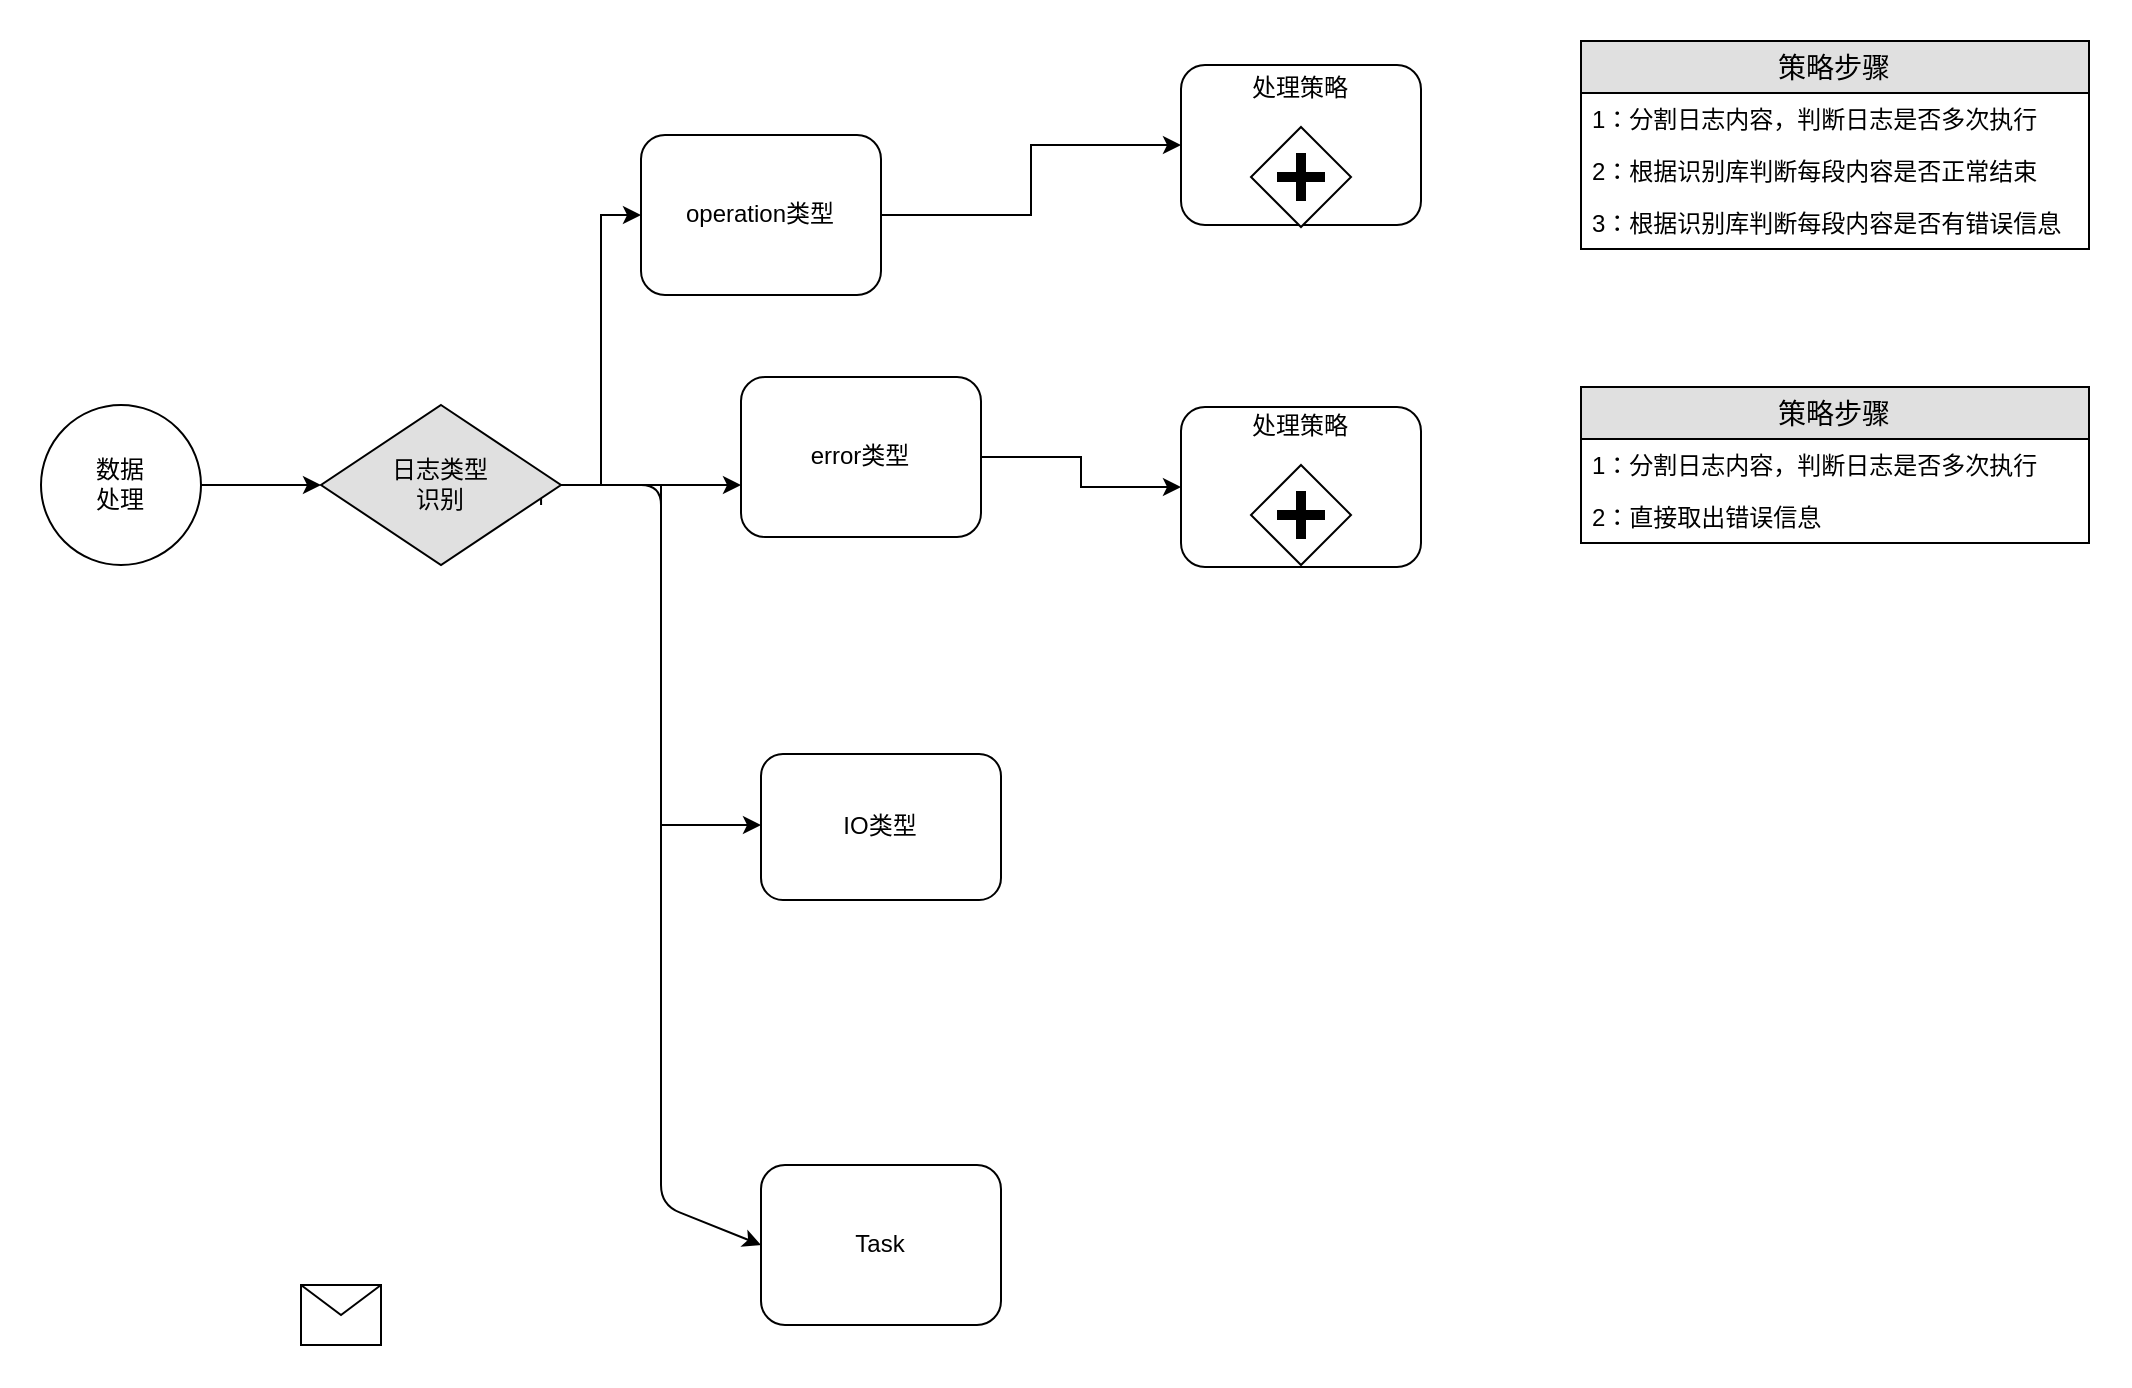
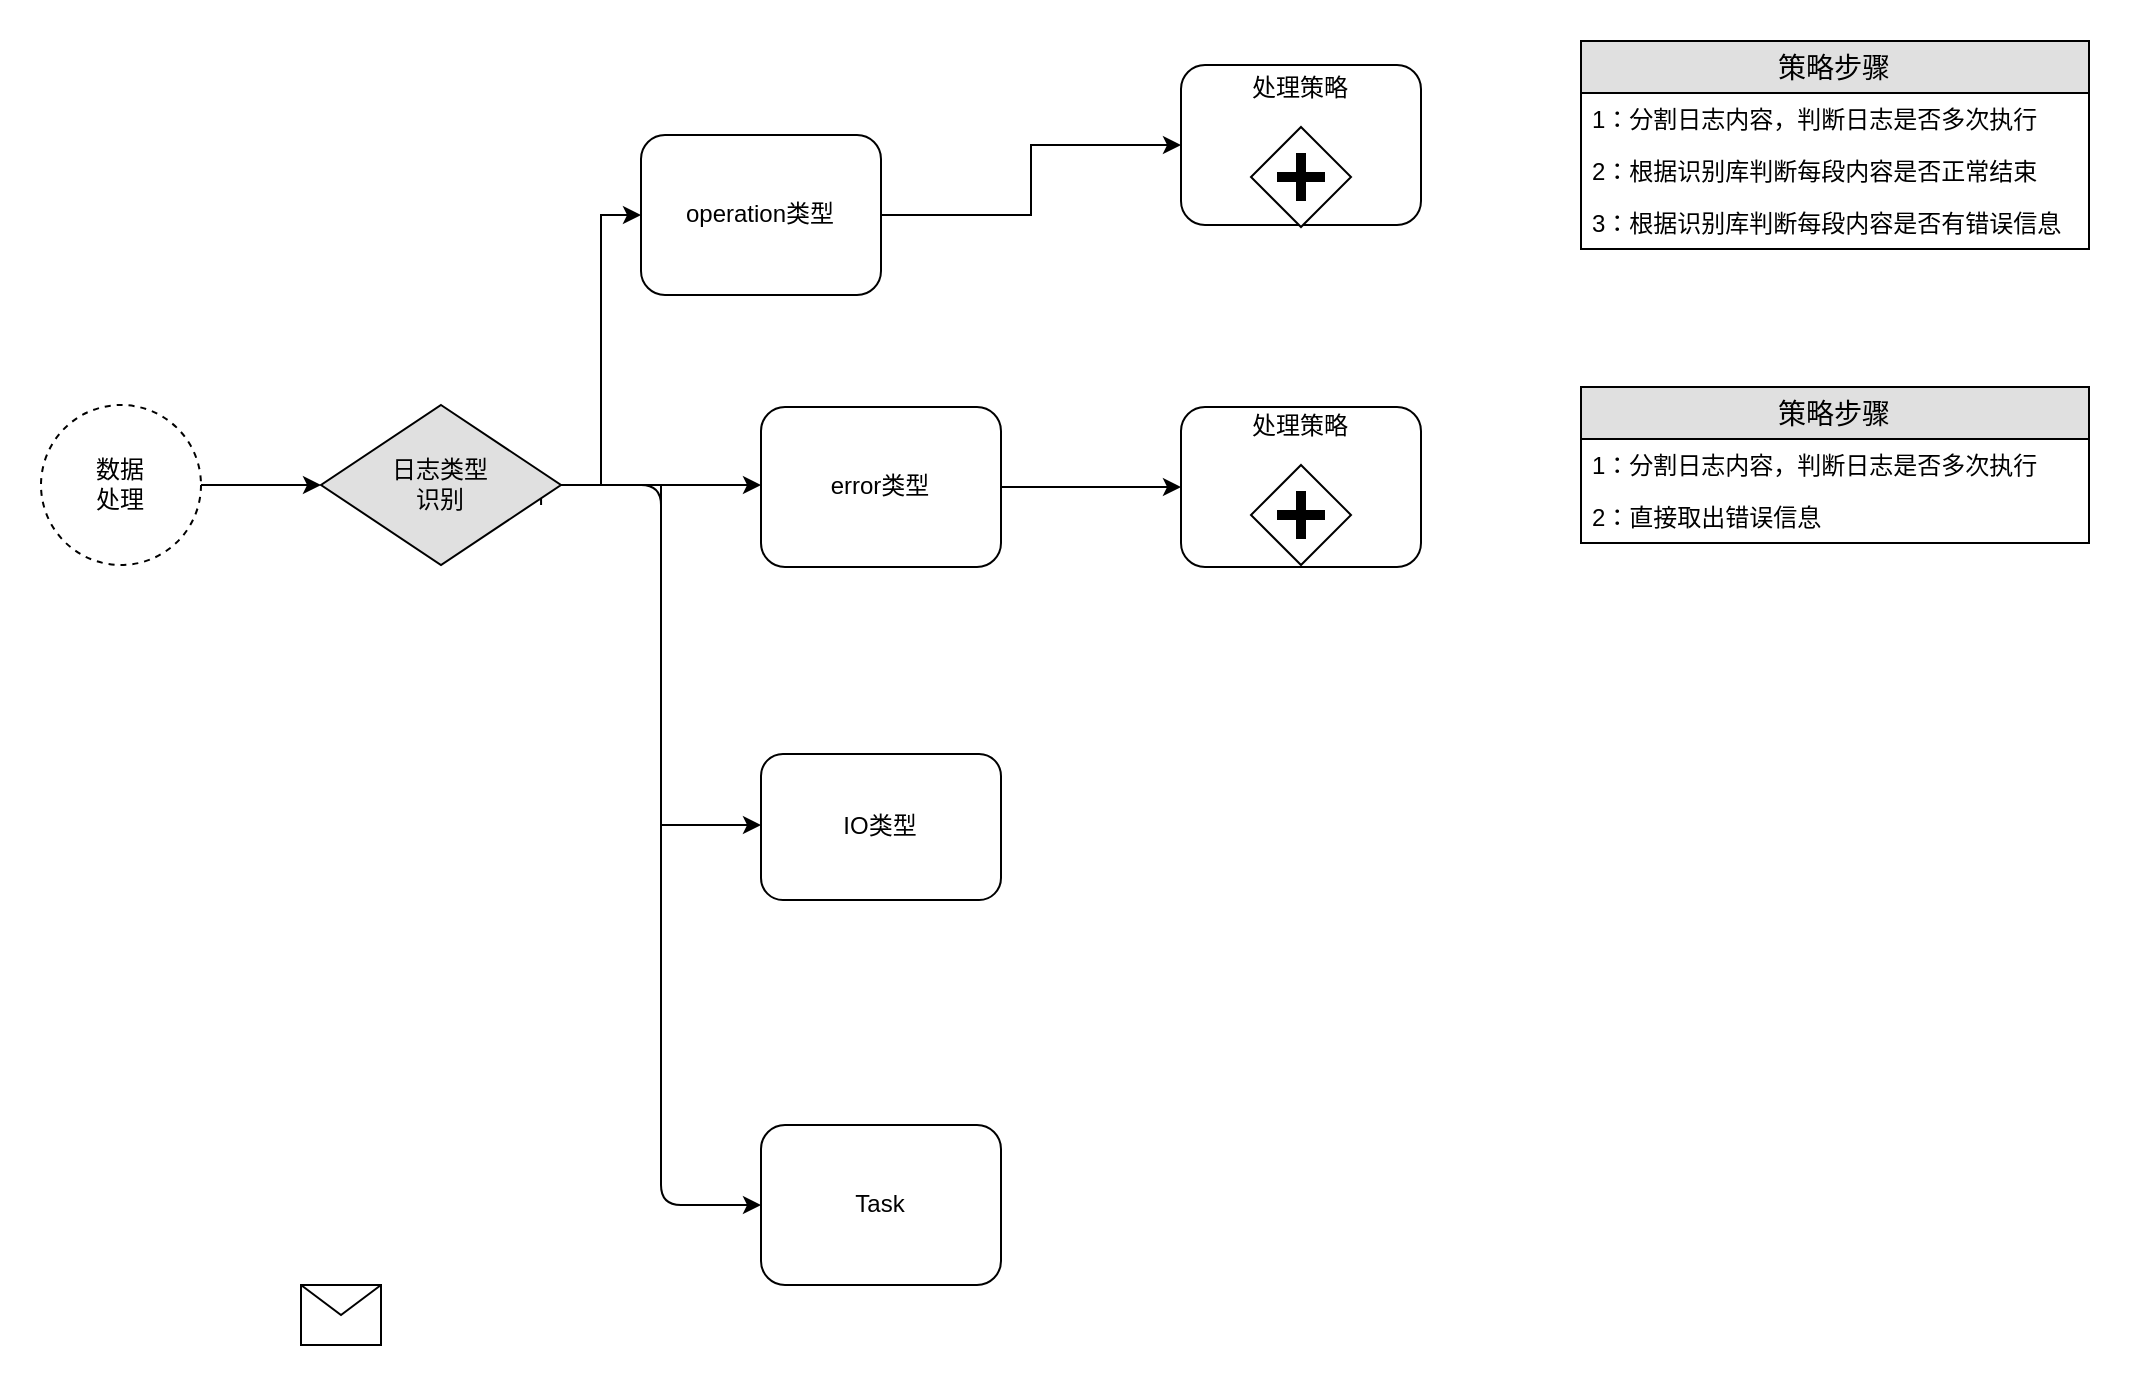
- <mxCell id="4" value="error类型" style="shape=ext;rounded=1;html=1;whiteSpace=wrap;" parent="1" vertex="1"><mxGeometry x="370" y="188" width="120" height="80" as="geometry" /></mxCell>
+ <mxCell id="4" value="error类型" style="shape=ext;rounded=1;html=1;whiteSpace=wrap;" parent="1" vertex="1"><mxGeometry x="380" y="203" width="120" height="80" as="geometry" /></mxCell>
- <mxCell id="10" value="数据&lt;br&gt;处理" style="ellipse;whiteSpace=wrap;html=1;aspect=fixed;" parent="1" vertex="1"><mxGeometry x="20" y="202" width="80" height="80" as="geometry" /></mxCell>
+ <mxCell id="10" value="数据&lt;br&gt;处理" style="ellipse;whiteSpace=wrap;html=1;aspect=fixed;dashed=1;" parent="1" vertex="1"><mxGeometry x="20" y="202" width="80" height="80" as="geometry" /></mxCell>
- <mxCell id="5" value="Task" style="shape=ext;rounded=1;html=1;whiteSpace=wrap;" parent="1" vertex="1"><mxGeometry x="380" y="582" width="120" height="80" as="geometry" /></mxCell>
+ <mxCell id="5" value="Task" style="shape=ext;rounded=1;html=1;whiteSpace=wrap;" parent="1" vertex="1"><mxGeometry x="380" y="562" width="120" height="80" as="geometry" /></mxCell>
